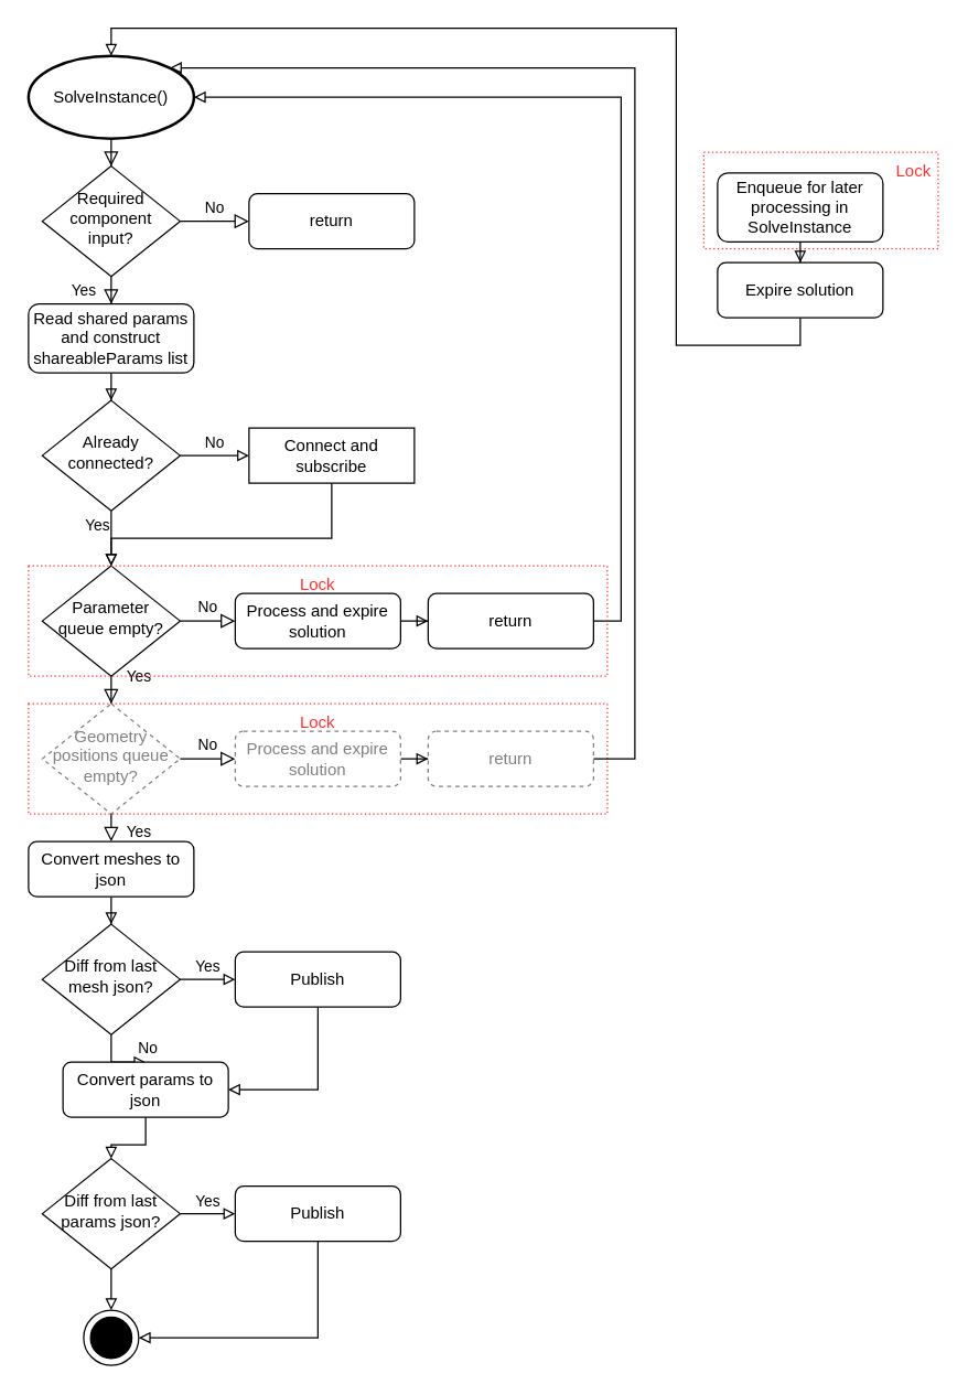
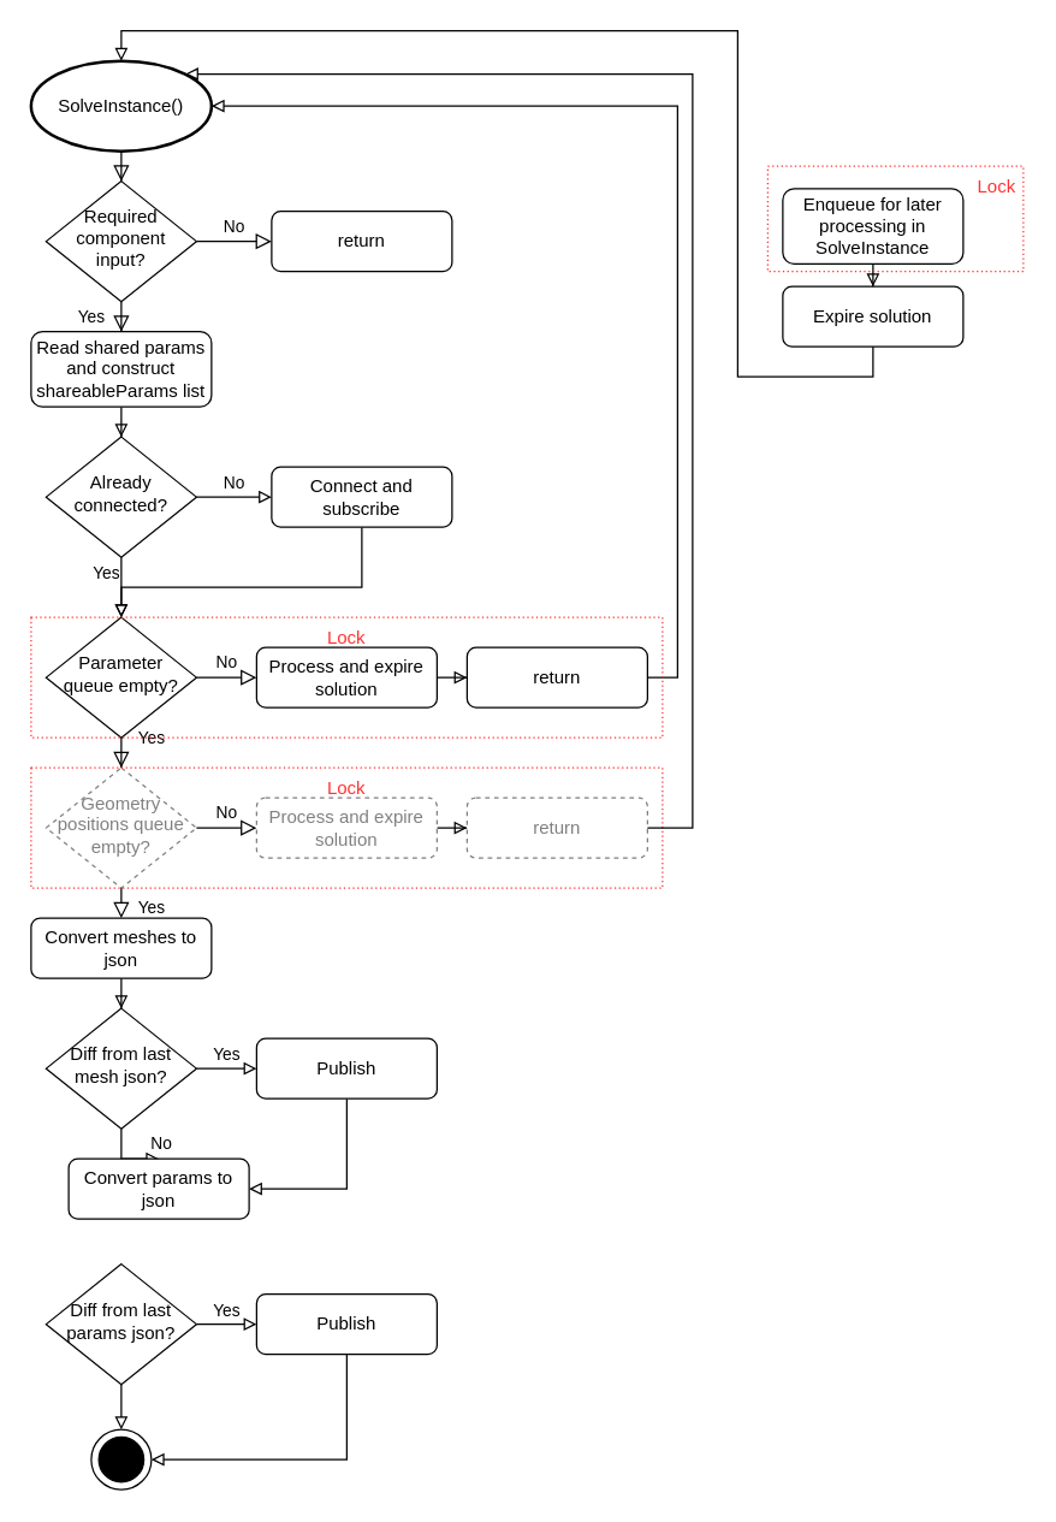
- <mxCell id="49" value="Connect and subscribe" style="whiteSpace=wrap;html=1;fontSize=12;glass=0;strokeWidth=1;shadow=0;rounded=0;" vertex="1" parent="1"><mxGeometry x="180" y="310" width="120" height="40" as="geometry" /></mxCell>
+ <mxCell id="49" value="Connect and subscribe" style="rounded=1;whiteSpace=wrap;html=1;fontSize=12;glass=0;strokeWidth=1;shadow=0;" vertex="1" parent="1"><mxGeometry x="180" y="310" width="120" height="40" as="geometry" /></mxCell>
- <mxCell id="34" value="" style="edgeStyle=orthogonalEdgeStyle;rounded=0;orthogonalLoop=1;jettySize=auto;html=1;labelBackgroundColor=none;endArrow=block;endFill=0;fontColor=#000000;" edge="1" parent="1" source="35" target="31"><mxGeometry relative="1" as="geometry" /></mxCell>
